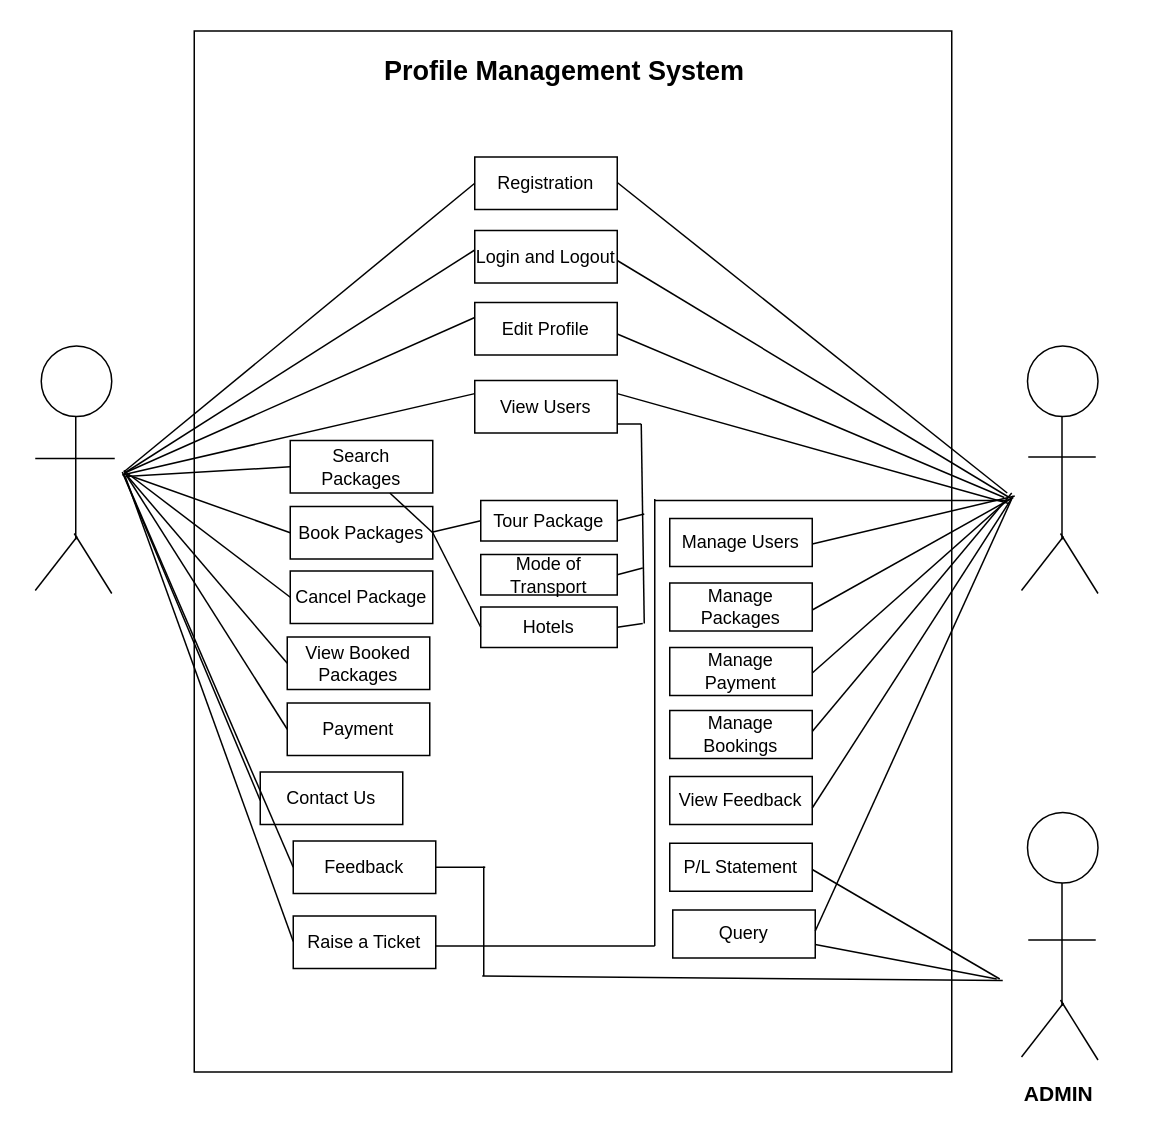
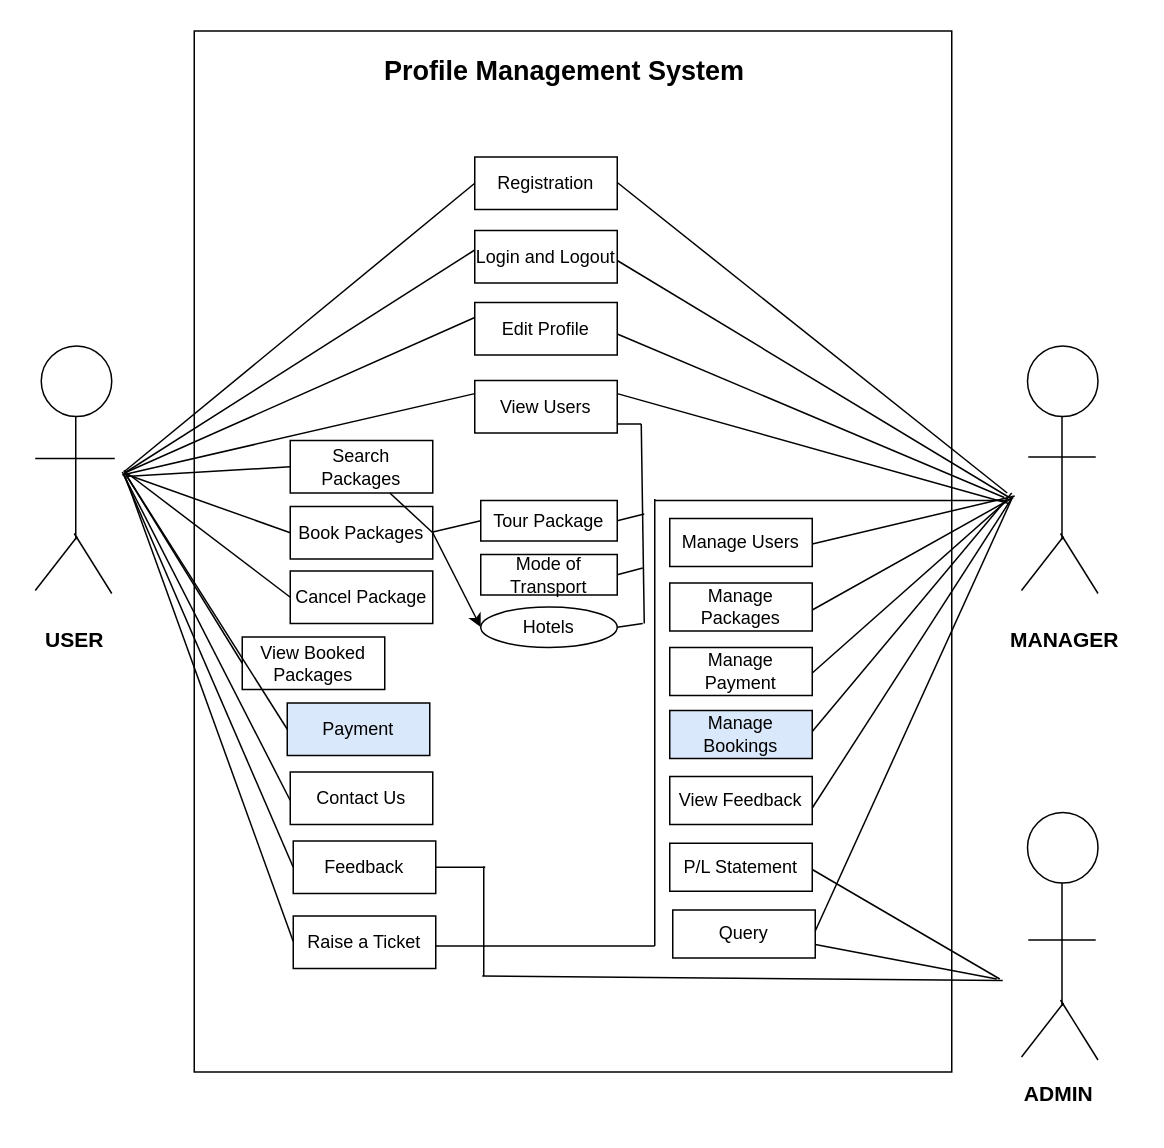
- <mxCell id="33" value="" style="endArrow=none;html=1;rounded=0;exitX=1;exitY=0.5;exitDx=0;exitDy=0;entryX=0;entryY=0.5;entryDx=0;entryDy=0;" parent="1" source="7" target="25" edge="1"><mxGeometry width="50" height="50" relative="1" as="geometry"><mxPoint x="345" y="443" as="sourcePoint" /><mxPoint x="395" y="393" as="targetPoint" /></mxGeometry></mxCell>
+ <mxCell id="33" value="" style="endArrow=classic;html=1;rounded=0;exitX=1;exitY=0.5;exitDx=0;exitDy=0;entryX=0;entryY=0.5;entryDx=0;entryDy=0;" parent="1" source="7" target="25" edge="1"><mxGeometry width="50" height="50" relative="1" as="geometry"><mxPoint x="345" y="443" as="sourcePoint" /><mxPoint x="395" y="393" as="targetPoint" /></mxGeometry></mxCell>
- <mxCell id="25" value="Hotels" style="rounded=0;whiteSpace=wrap;html=1;" parent="1" vertex="1"><mxGeometry x="320" y="404" width="91" height="27" as="geometry" /></mxCell>
+ <mxCell id="25" value="Hotels" style="ellipse;whiteSpace=wrap;html=1;" parent="1" vertex="1"><mxGeometry x="320" y="404" width="91" height="27" as="geometry" /></mxCell>
+ <mxCell id="43" value="&lt;b&gt;&lt;font style=&quot;font-size: 14px;&quot;&gt;USER&lt;/font&gt;&lt;/b&gt;" style="text;html=1;align=center;verticalAlign=middle;resizable=0;points=[];autosize=1;strokeColor=none;fillColor=none;" parent="1" vertex="1"><mxGeometry x="20" y="411" width="57" height="29" as="geometry" /></mxCell>
+ <mxCell id="42" value="&lt;b&gt;&lt;font style=&quot;font-size: 14px;&quot;&gt;MANAGER&lt;/font&gt;&lt;/b&gt;" style="text;html=1;align=center;verticalAlign=middle;resizable=0;points=[];autosize=1;strokeColor=none;fillColor=none;" parent="1" vertex="1"><mxGeometry x="664" y="411" width="90" height="29" as="geometry" /></mxCell>
- <mxCell id="10" value="View Booked Packages" style="rounded=0;whiteSpace=wrap;html=1;" parent="1" vertex="1"><mxGeometry x="191" y="424" width="95" height="35" as="geometry" /></mxCell>
+ <mxCell id="10" value="View Booked Packages" style="rounded=0;whiteSpace=wrap;html=1;" parent="1" vertex="1"><mxGeometry x="161" y="424" width="95" height="35" as="geometry" /></mxCell>
- <mxCell id="11" value="Payment" style="rounded=0;whiteSpace=wrap;html=1;" parent="1" vertex="1"><mxGeometry x="191" y="468" width="95" height="35" as="geometry" /></mxCell>
+ <mxCell id="11" value="Payment" style="rounded=0;whiteSpace=wrap;html=1;fillColor=#dae8fc;" parent="1" vertex="1"><mxGeometry x="191" y="468" width="95" height="35" as="geometry" /></mxCell>
- <mxCell id="16" value="Manage Bookings" style="rounded=0;whiteSpace=wrap;html=1;" parent="1" vertex="1"><mxGeometry x="446" y="473" width="95" height="32" as="geometry" /></mxCell>
+ <mxCell id="16" value="Manage Bookings" style="rounded=0;whiteSpace=wrap;html=1;fillColor=#dae8fc;" parent="1" vertex="1"><mxGeometry x="446" y="473" width="95" height="32" as="geometry" /></mxCell>
- <mxCell id="13" value="Contact Us" style="rounded=0;whiteSpace=wrap;html=1;" parent="1" vertex="1"><mxGeometry x="173" y="514" width="95" height="35" as="geometry" /></mxCell>
+ <mxCell id="13" value="Contact Us" style="rounded=0;whiteSpace=wrap;html=1;" parent="1" vertex="1"><mxGeometry x="193" y="514" width="95" height="35" as="geometry" /></mxCell>
